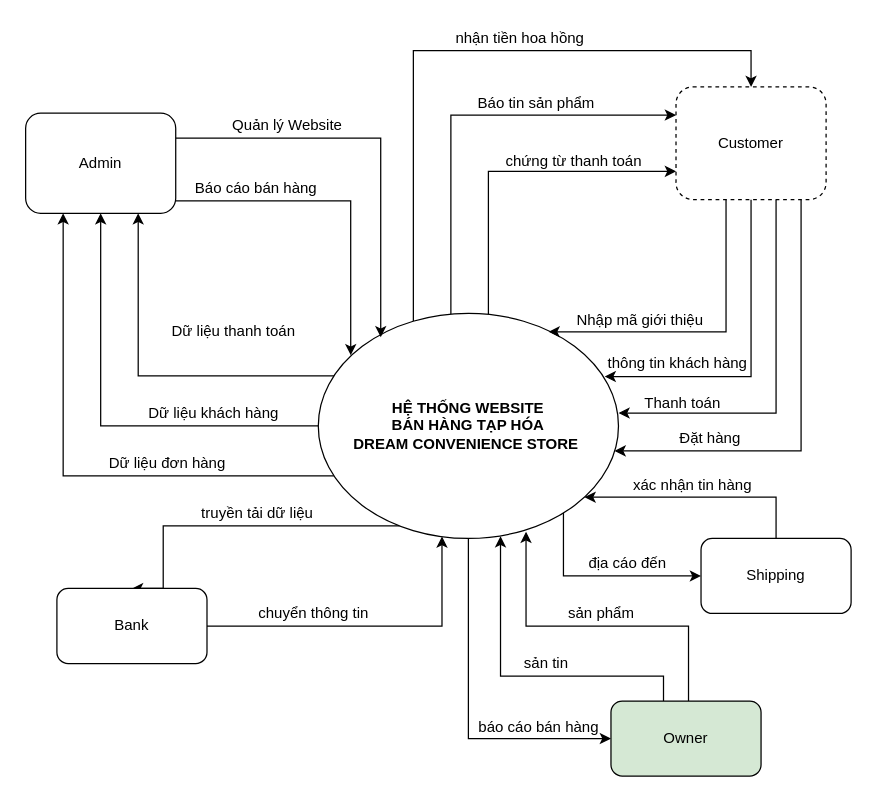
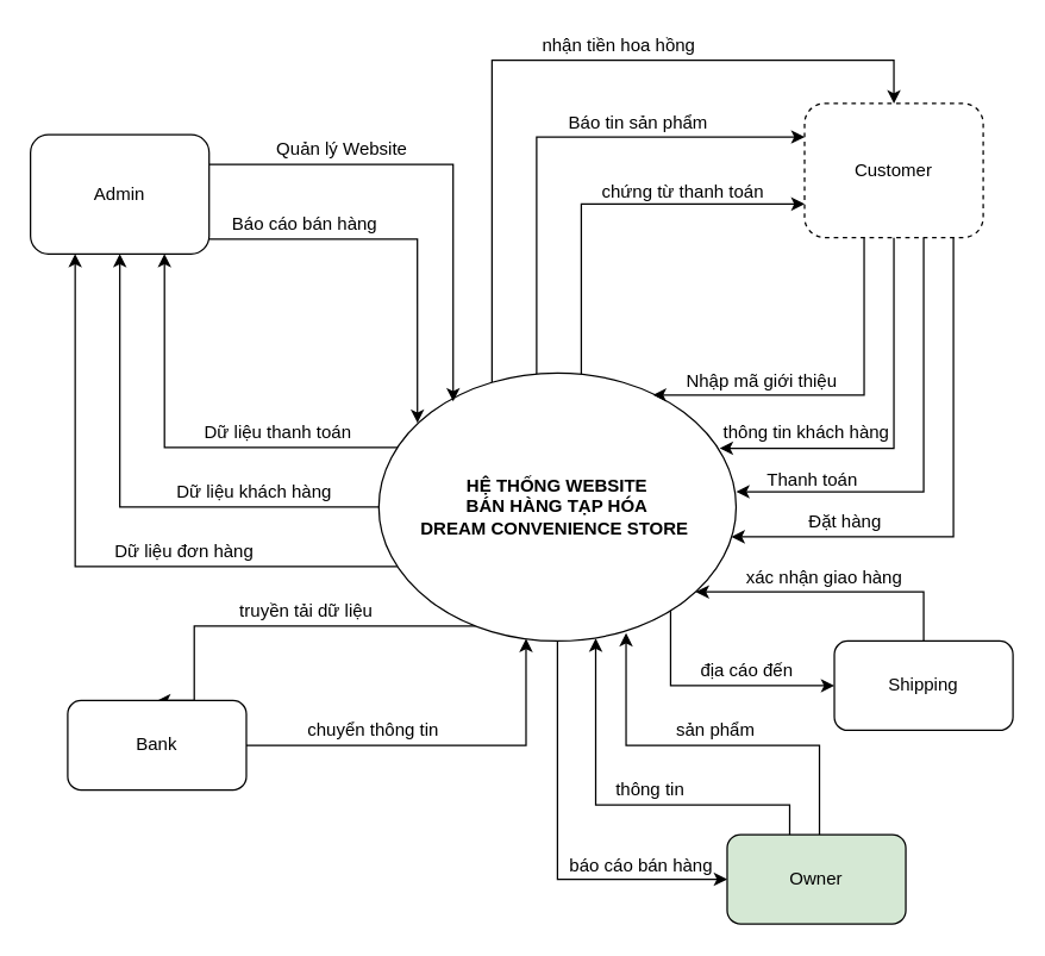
- <mxCell id="29" value="Dữ liệu thanh toán" style="text;html=1;align=center;verticalAlign=middle;resizable=0;points=[];autosize=1;strokeColor=none;fillColor=none;" vertex="1" parent="1"><mxGeometry x="131" y="255" width="110" height="20" as="geometry" /></mxCell>
+ <mxCell id="29" value="Dữ liệu thanh toán" style="text;html=1;align=center;verticalAlign=middle;resizable=0;points=[];autosize=1;strokeColor=none;fillColor=none;" vertex="1" parent="1"><mxGeometry x="131" y="280" width="110" height="20" as="geometry" /></mxCell>
- <mxCell id="31" value="Dữ liệu đơn hàng" style="text;html=1;align=center;verticalAlign=middle;resizable=0;points=[];autosize=1;strokeColor=none;fillColor=none;" vertex="1" parent="1"><mxGeometry x="78" y="360" width="110" height="20" as="geometry" /></mxCell>
+ <mxCell id="31" value="Dữ liệu đơn hàng" style="text;html=1;align=center;verticalAlign=middle;resizable=0;points=[];autosize=1;strokeColor=none;fillColor=none;" vertex="1" parent="1"><mxGeometry x="68" y="360" width="110" height="20" as="geometry" /></mxCell>
- <mxCell id="38" value="xác nhận tin hàng" style="text;html=1;align=center;verticalAlign=middle;resizable=0;points=[];autosize=1;strokeColor=none;fillColor=none;" vertex="1" parent="1"><mxGeometry x="493" y="378" width="120" height="20" as="geometry" /></mxCell>
+ <mxCell id="38" value="xác nhận giao hàng" style="text;html=1;align=center;verticalAlign=middle;resizable=0;points=[];autosize=1;strokeColor=none;fillColor=none;" vertex="1" parent="1"><mxGeometry x="493" y="378" width="120" height="20" as="geometry" /></mxCell>
- <mxCell id="34" value="sản tin" style="text;html=1;align=center;verticalAlign=middle;resizable=0;points=[];autosize=1;strokeColor=none;fillColor=none;" vertex="1" parent="1"><mxGeometry x="406" y="520" width="60" height="20" as="geometry" /></mxCell>
+ <mxCell id="34" value="thông tin" style="text;html=1;align=center;verticalAlign=middle;resizable=0;points=[];autosize=1;strokeColor=none;fillColor=none;" vertex="1" parent="1"><mxGeometry x="406" y="520" width="60" height="20" as="geometry" /></mxCell>
